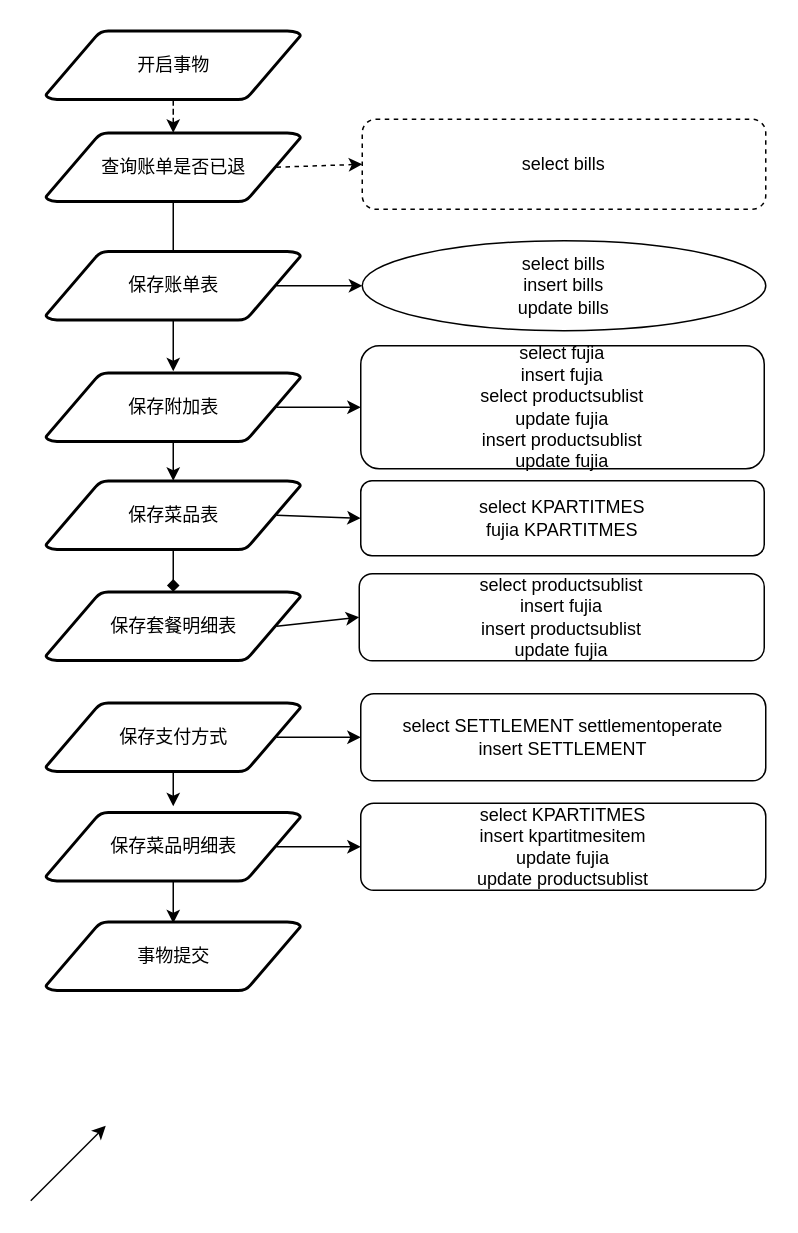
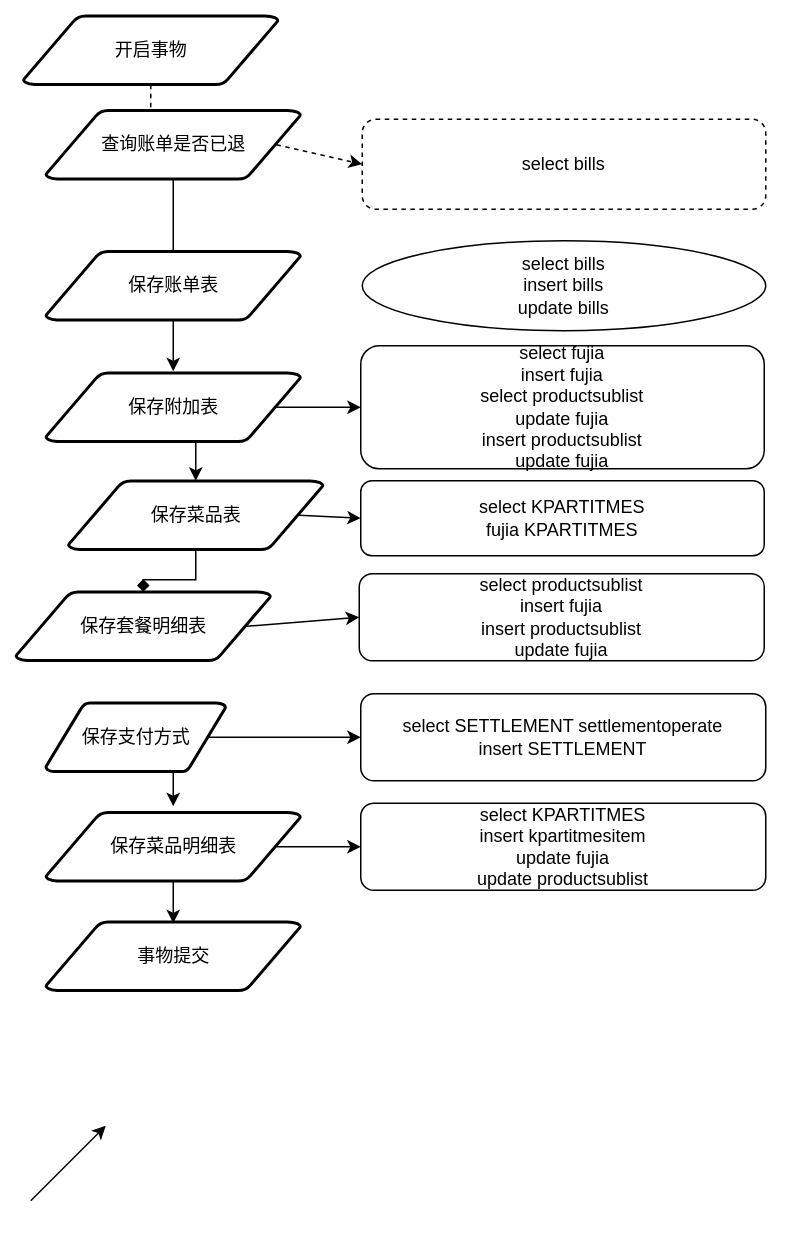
- <mxCell id="3" value="开启事物" style="shape=mxgraph.flowchart.data;strokeWidth=2;gradientColor=none;gradientDirection=north;fontStyle=0;html=1;" vertex="1" parent="1"><mxGeometry x="30" y="20" width="170" height="46" as="geometry" /></mxCell>
+ <mxCell id="3" value="开启事物" style="shape=mxgraph.flowchart.data;strokeWidth=2;gradientColor=none;gradientDirection=north;fontStyle=0;html=1;" vertex="1" parent="1"><mxGeometry x="15" y="10" width="170" height="46" as="geometry" /></mxCell>
- <mxCell id="5" value="查询账单是否已退" style="shape=mxgraph.flowchart.data;strokeWidth=2;gradientColor=none;gradientDirection=north;fontStyle=0;html=1;" vertex="1" parent="1"><mxGeometry x="30" y="88" width="170" height="46" as="geometry" /></mxCell>
+ <mxCell id="5" value="查询账单是否已退" style="shape=mxgraph.flowchart.data;strokeWidth=2;gradientColor=none;gradientDirection=north;fontStyle=0;html=1;" vertex="1" parent="1"><mxGeometry x="30" y="73" width="170" height="46" as="geometry" /></mxCell>
- <mxCell id="27" value="" style="endArrow=classic;html=1;exitX=0.905;exitY=0.5;exitDx=0;exitDy=0;exitPerimeter=0;entryX=0;entryY=0.5;entryDx=0;entryDy=0;" edge="1" parent="1" source="7" target="20"><mxGeometry width="50" height="50" relative="1" as="geometry"><mxPoint x="193.85" y="121" as="sourcePoint" /><mxPoint x="251" y="119" as="targetPoint" /></mxGeometry></mxCell>
- <mxCell id="11" value="保存菜品表" style="shape=mxgraph.flowchart.data;strokeWidth=2;gradientColor=none;gradientDirection=north;fontStyle=0;html=1;" vertex="1" parent="1"><mxGeometry x="30" y="320" width="170" height="46" as="geometry" /></mxCell>
+ <mxCell id="11" value="保存菜品表" style="shape=mxgraph.flowchart.data;strokeWidth=2;gradientColor=none;gradientDirection=north;fontStyle=0;html=1;" vertex="1" parent="1"><mxGeometry x="45" y="320" width="170" height="46" as="geometry" /></mxCell>
- <mxCell id="12" value="保存套餐明细表" style="shape=mxgraph.flowchart.data;strokeWidth=2;gradientColor=none;gradientDirection=north;fontStyle=0;html=1;" vertex="1" parent="1"><mxGeometry x="30" y="394" width="170" height="46" as="geometry" /></mxCell>
+ <mxCell id="12" value="保存套餐明细表" style="shape=mxgraph.flowchart.data;strokeWidth=2;gradientColor=none;gradientDirection=north;fontStyle=0;html=1;" vertex="1" parent="1"><mxGeometry x="10" y="394" width="170" height="46" as="geometry" /></mxCell>
- <mxCell id="14" value="保存支付方式" style="shape=mxgraph.flowchart.data;strokeWidth=2;gradientColor=none;gradientDirection=north;fontStyle=0;html=1;" vertex="1" parent="1"><mxGeometry x="30" y="468" width="170" height="46" as="geometry" /></mxCell>
+ <mxCell id="14" value="保存支付方式" style="shape=mxgraph.flowchart.data;strokeWidth=2;gradientColor=none;gradientDirection=north;fontStyle=0;html=1;" vertex="1" parent="1"><mxGeometry x="30" y="468" width="120" height="46" as="geometry" /></mxCell>
